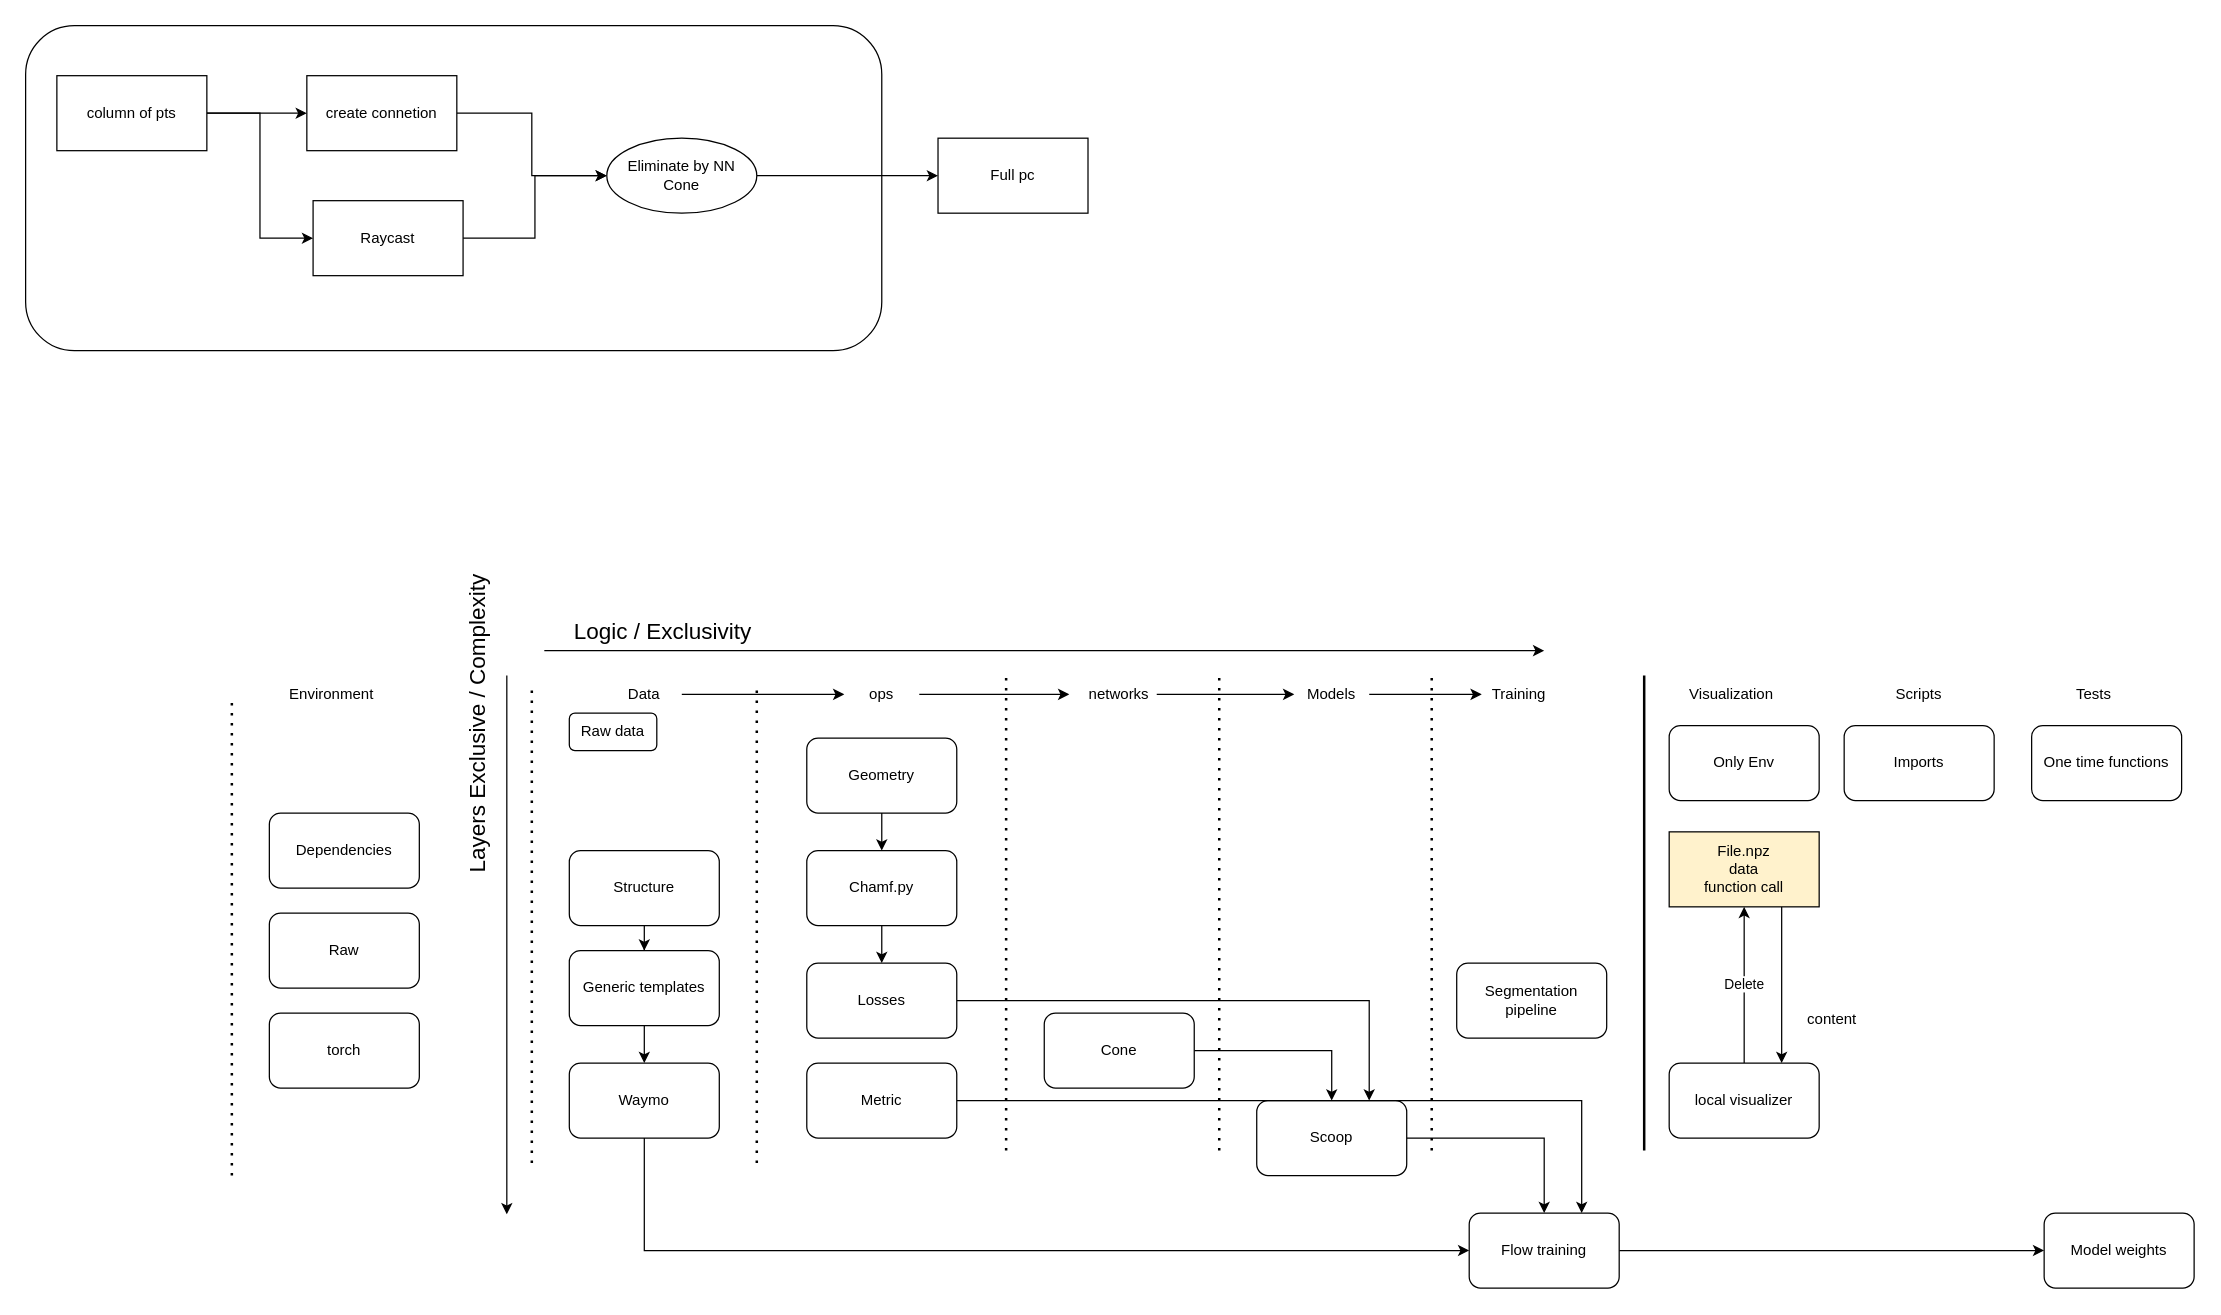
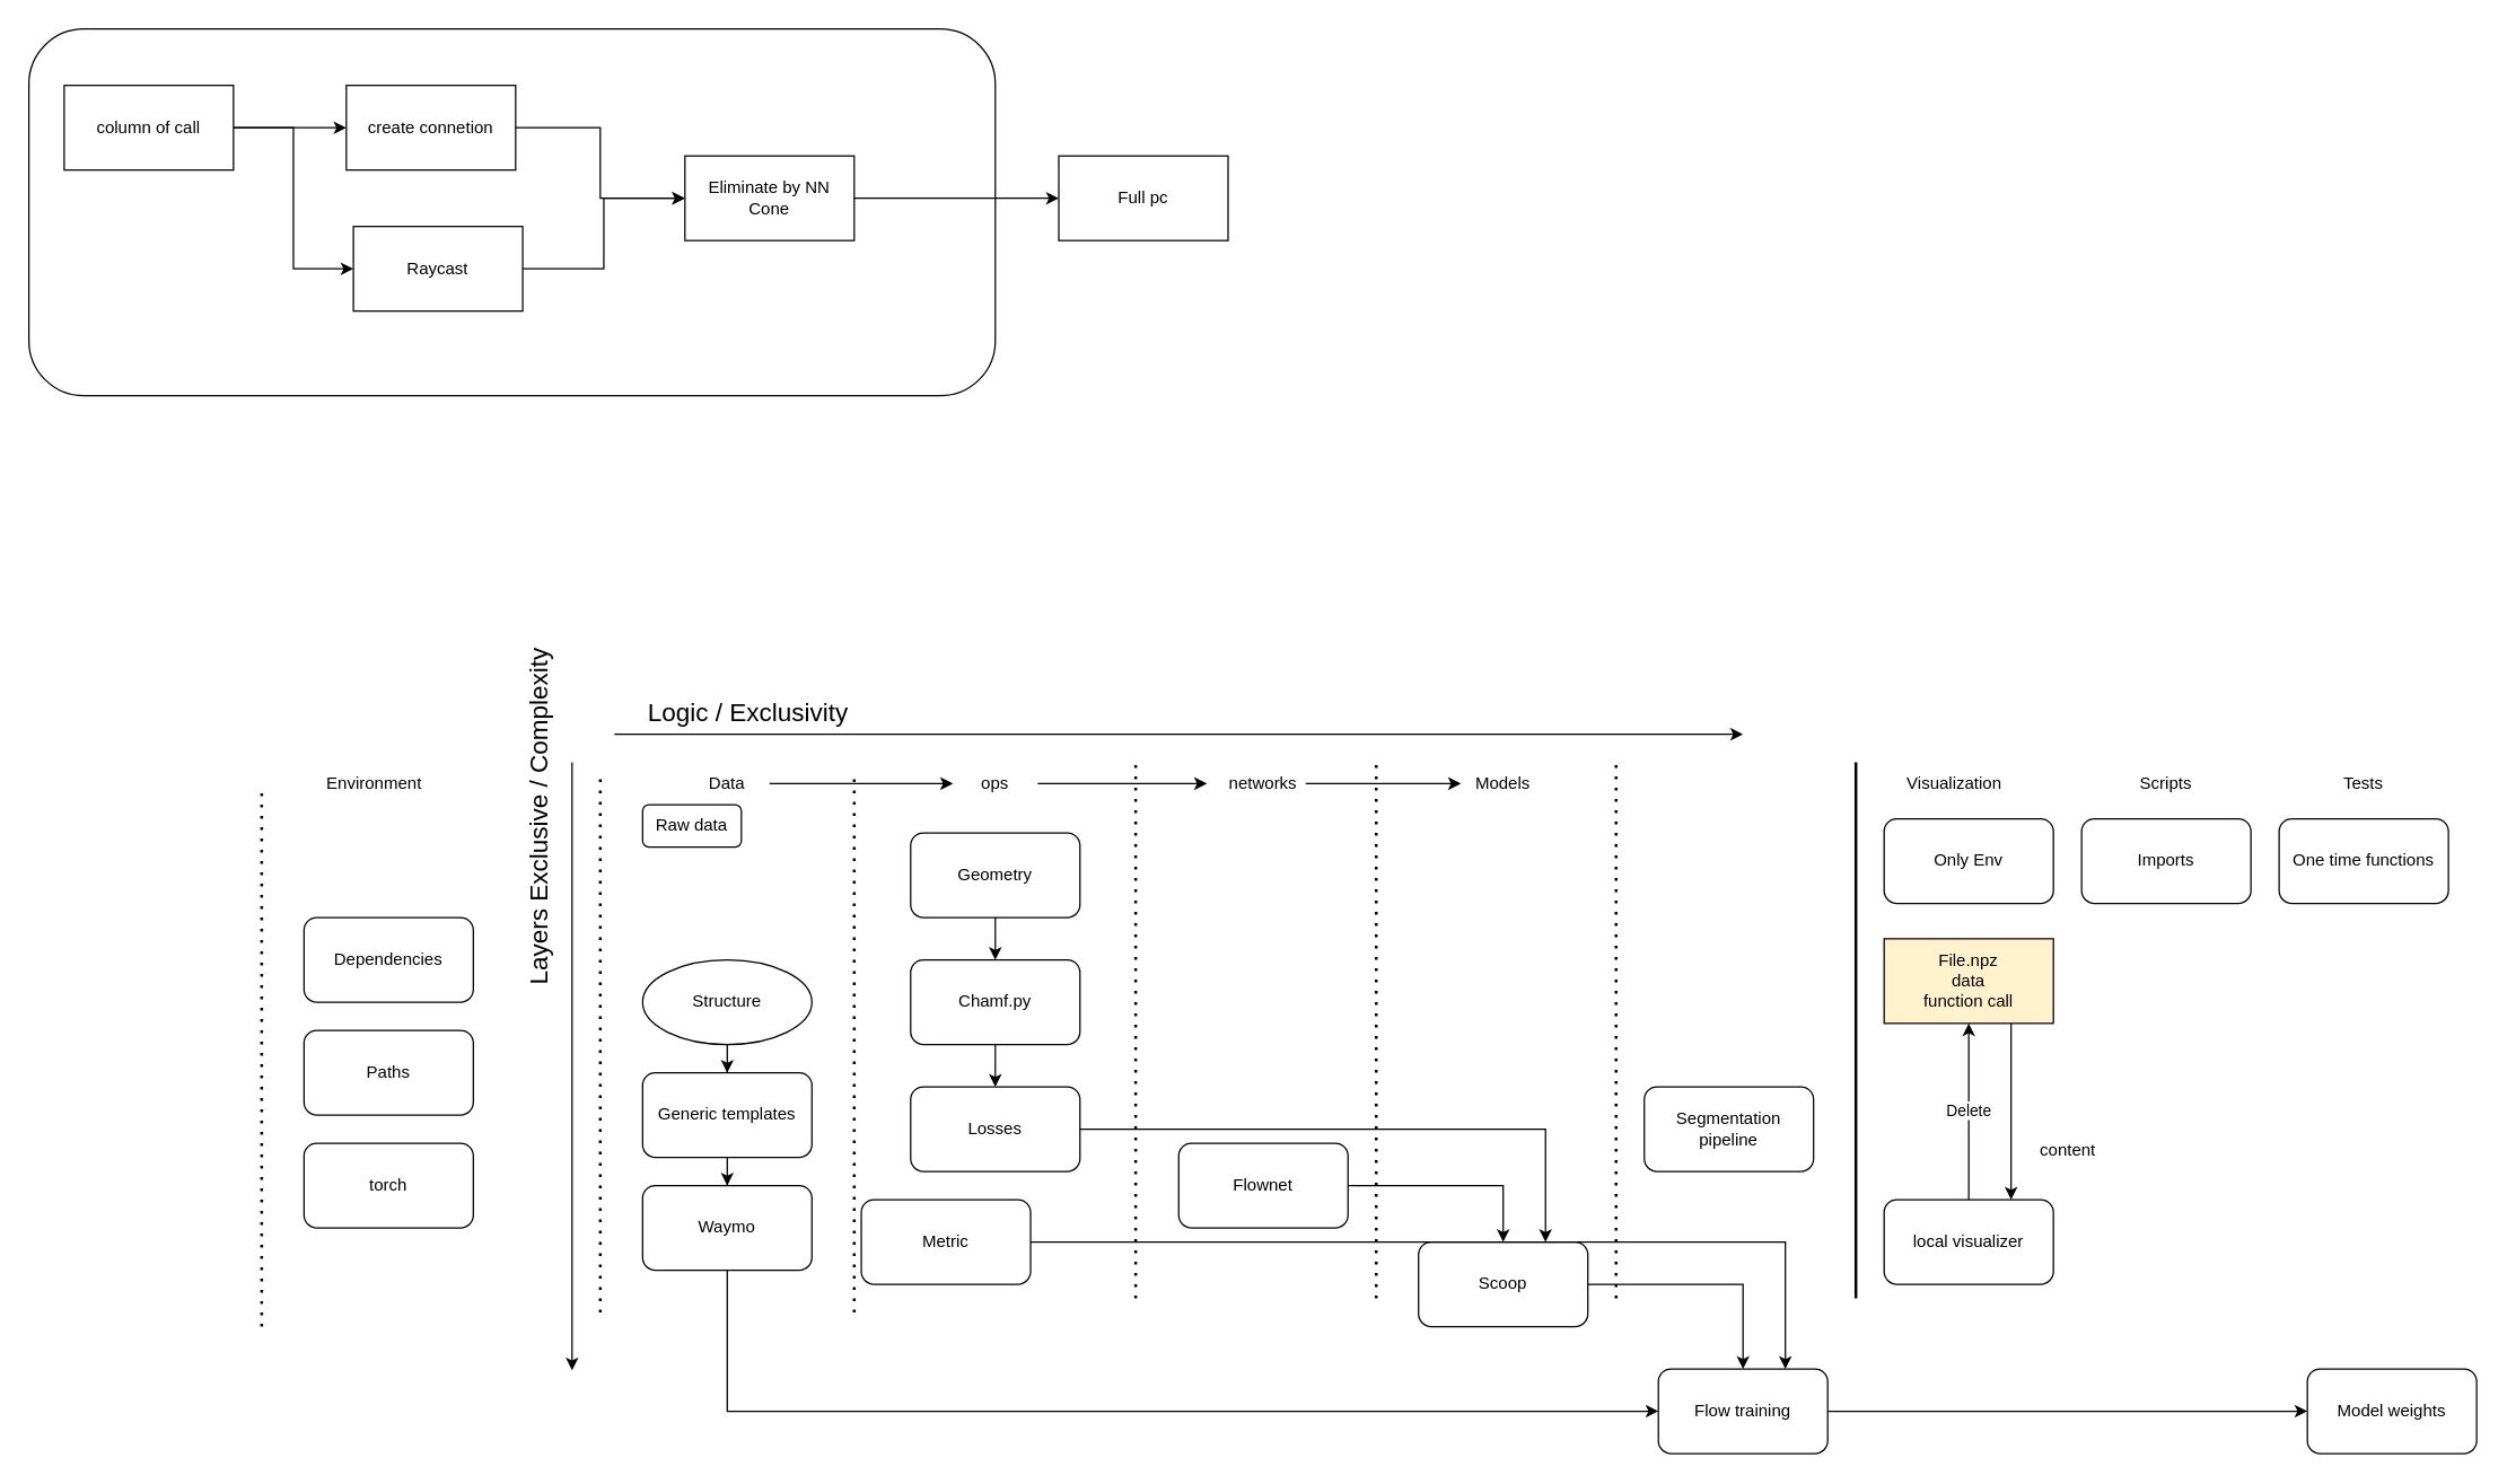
- <mxCell id="64" value="column of pts" style="rounded=0;whiteSpace=wrap;html=1;" parent="1" vertex="1"><mxGeometry x="45" y="60" width="120" height="60" as="geometry" /></mxCell>
+ <mxCell id="64" value="column of call" style="rounded=0;whiteSpace=wrap;html=1;" parent="1" vertex="1"><mxGeometry x="45" y="60" width="120" height="60" as="geometry" /></mxCell>
- <mxCell id="59" value="Eliminate by NN Cone" style="ellipse;whiteSpace=wrap;html=1;" parent="1" vertex="1"><mxGeometry x="485" y="110" width="120" height="60" as="geometry" /></mxCell>
+ <mxCell id="59" value="Eliminate by NN Cone" style="rounded=0;whiteSpace=wrap;html=1;" parent="1" vertex="1"><mxGeometry x="485" y="110" width="120" height="60" as="geometry" /></mxCell>
- <mxCell id="19" style="edgeStyle=orthogonalEdgeStyle;rounded=0;orthogonalLoop=1;jettySize=auto;html=1;entryX=0;entryY=0.5;entryDx=0;entryDy=0;" parent="1" source="20" target="25" edge="1"><mxGeometry relative="1" as="geometry" /></mxCell>
- <mxCell id="25" value="Training" style="text;html=1;strokeColor=none;fillColor=none;align=center;verticalAlign=middle;whiteSpace=wrap;rounded=0;" parent="1" vertex="1"><mxGeometry x="1185" y="540" width="60" height="30" as="geometry" /></mxCell>
- <mxCell id="44" value="One time functions" style="rounded=1;whiteSpace=wrap;html=1;" parent="1" vertex="1"><mxGeometry x="1625" y="580" width="120" height="60" as="geometry" /></mxCell>
+ <mxCell id="44" value="One time functions" style="rounded=1;whiteSpace=wrap;html=1;" parent="1" vertex="1"><mxGeometry x="1615" y="580" width="120" height="60" as="geometry" /></mxCell>
- <mxCell id="51" value="Structure" style="rounded=1;whiteSpace=wrap;html=1;" parent="1" vertex="1"><mxGeometry x="455" y="680" width="120" height="60" as="geometry" /></mxCell>
+ <mxCell id="51" value="Structure" style="ellipse;whiteSpace=wrap;html=1;" parent="1" vertex="1"><mxGeometry x="455" y="680" width="120" height="60" as="geometry" /></mxCell>
- <mxCell id="32" value="Raw" style="rounded=1;whiteSpace=wrap;html=1;" parent="1" vertex="1"><mxGeometry x="215" y="730" width="120" height="60" as="geometry" /></mxCell>
+ <mxCell id="32" value="Paths" style="rounded=1;whiteSpace=wrap;html=1;" parent="1" vertex="1"><mxGeometry x="215" y="730" width="120" height="60" as="geometry" /></mxCell>
- <mxCell id="22" value="Cone" style="rounded=1;whiteSpace=wrap;html=1;" parent="1" vertex="1"><mxGeometry x="835" y="810" width="120" height="60" as="geometry" /></mxCell>
+ <mxCell id="22" value="Flownet" style="rounded=1;whiteSpace=wrap;html=1;" parent="1" vertex="1"><mxGeometry x="835" y="810" width="120" height="60" as="geometry" /></mxCell>
- <mxCell id="6" value="Waymo" style="rounded=1;whiteSpace=wrap;html=1;" parent="1" vertex="1"><mxGeometry x="455" y="850" width="120" height="60" as="geometry" /></mxCell>
+ <mxCell id="6" value="Waymo" style="rounded=1;whiteSpace=wrap;html=1;" parent="1" vertex="1"><mxGeometry x="455" y="840" width="120" height="60" as="geometry" /></mxCell>
- <mxCell id="27" value="Metric" style="rounded=1;whiteSpace=wrap;html=1;" parent="1" vertex="1"><mxGeometry x="645" y="850" width="120" height="60" as="geometry" /></mxCell>
+ <mxCell id="27" value="Metric" style="rounded=1;whiteSpace=wrap;html=1;" parent="1" vertex="1"><mxGeometry x="610" y="850" width="120" height="60" as="geometry" /></mxCell>
